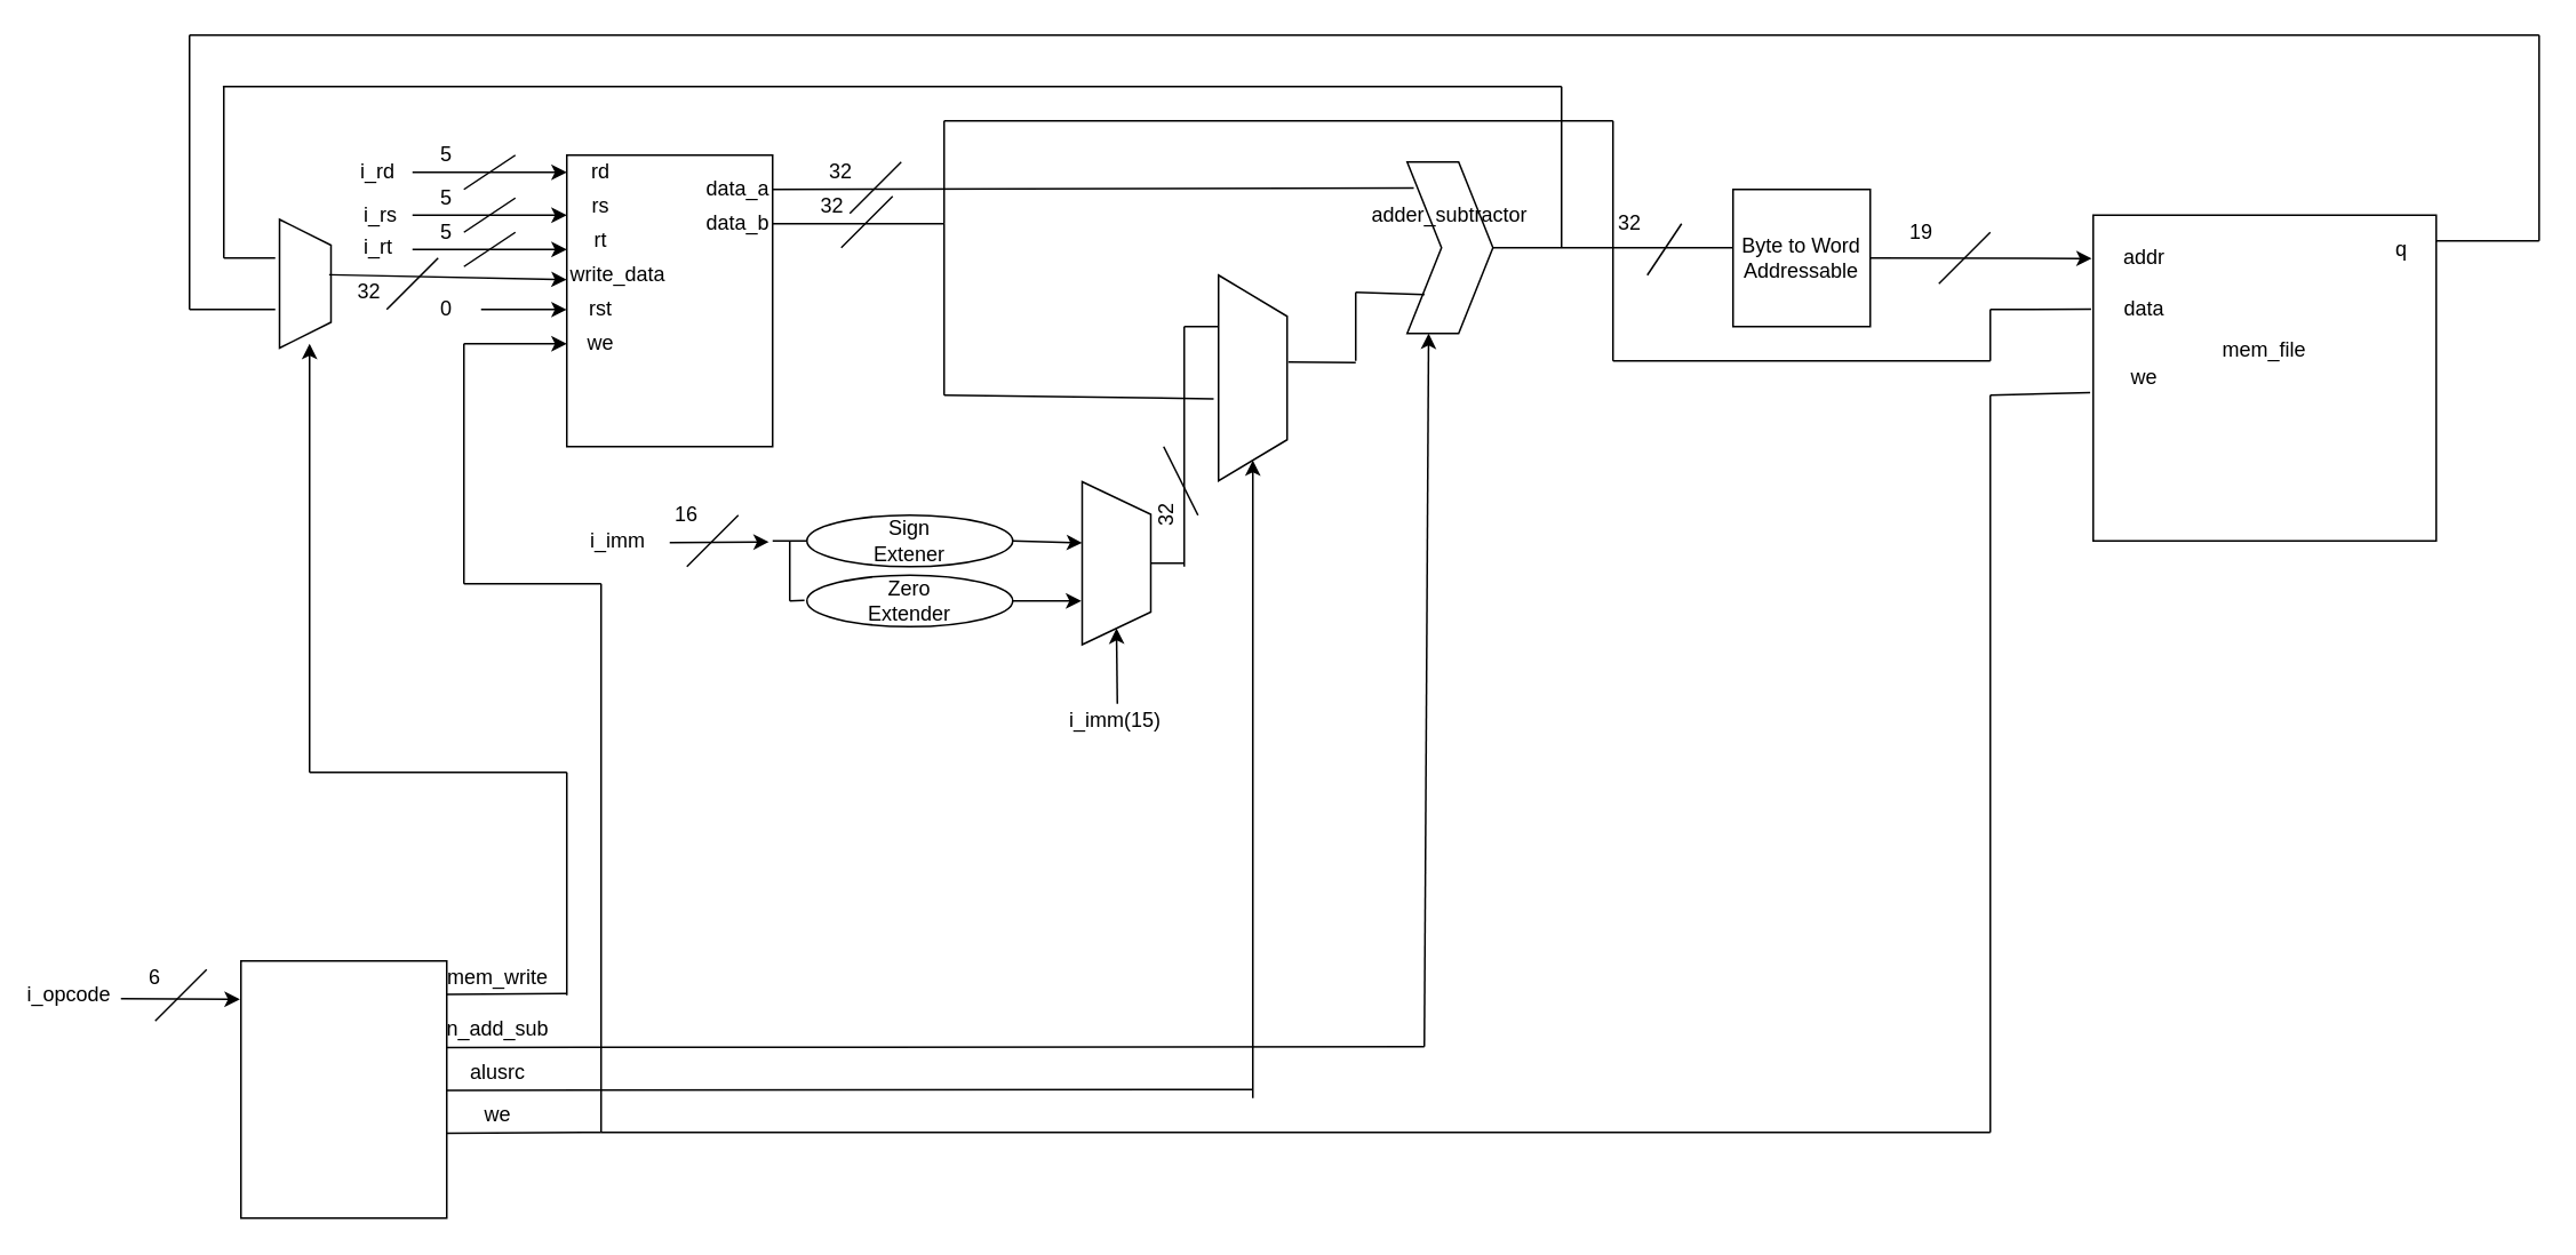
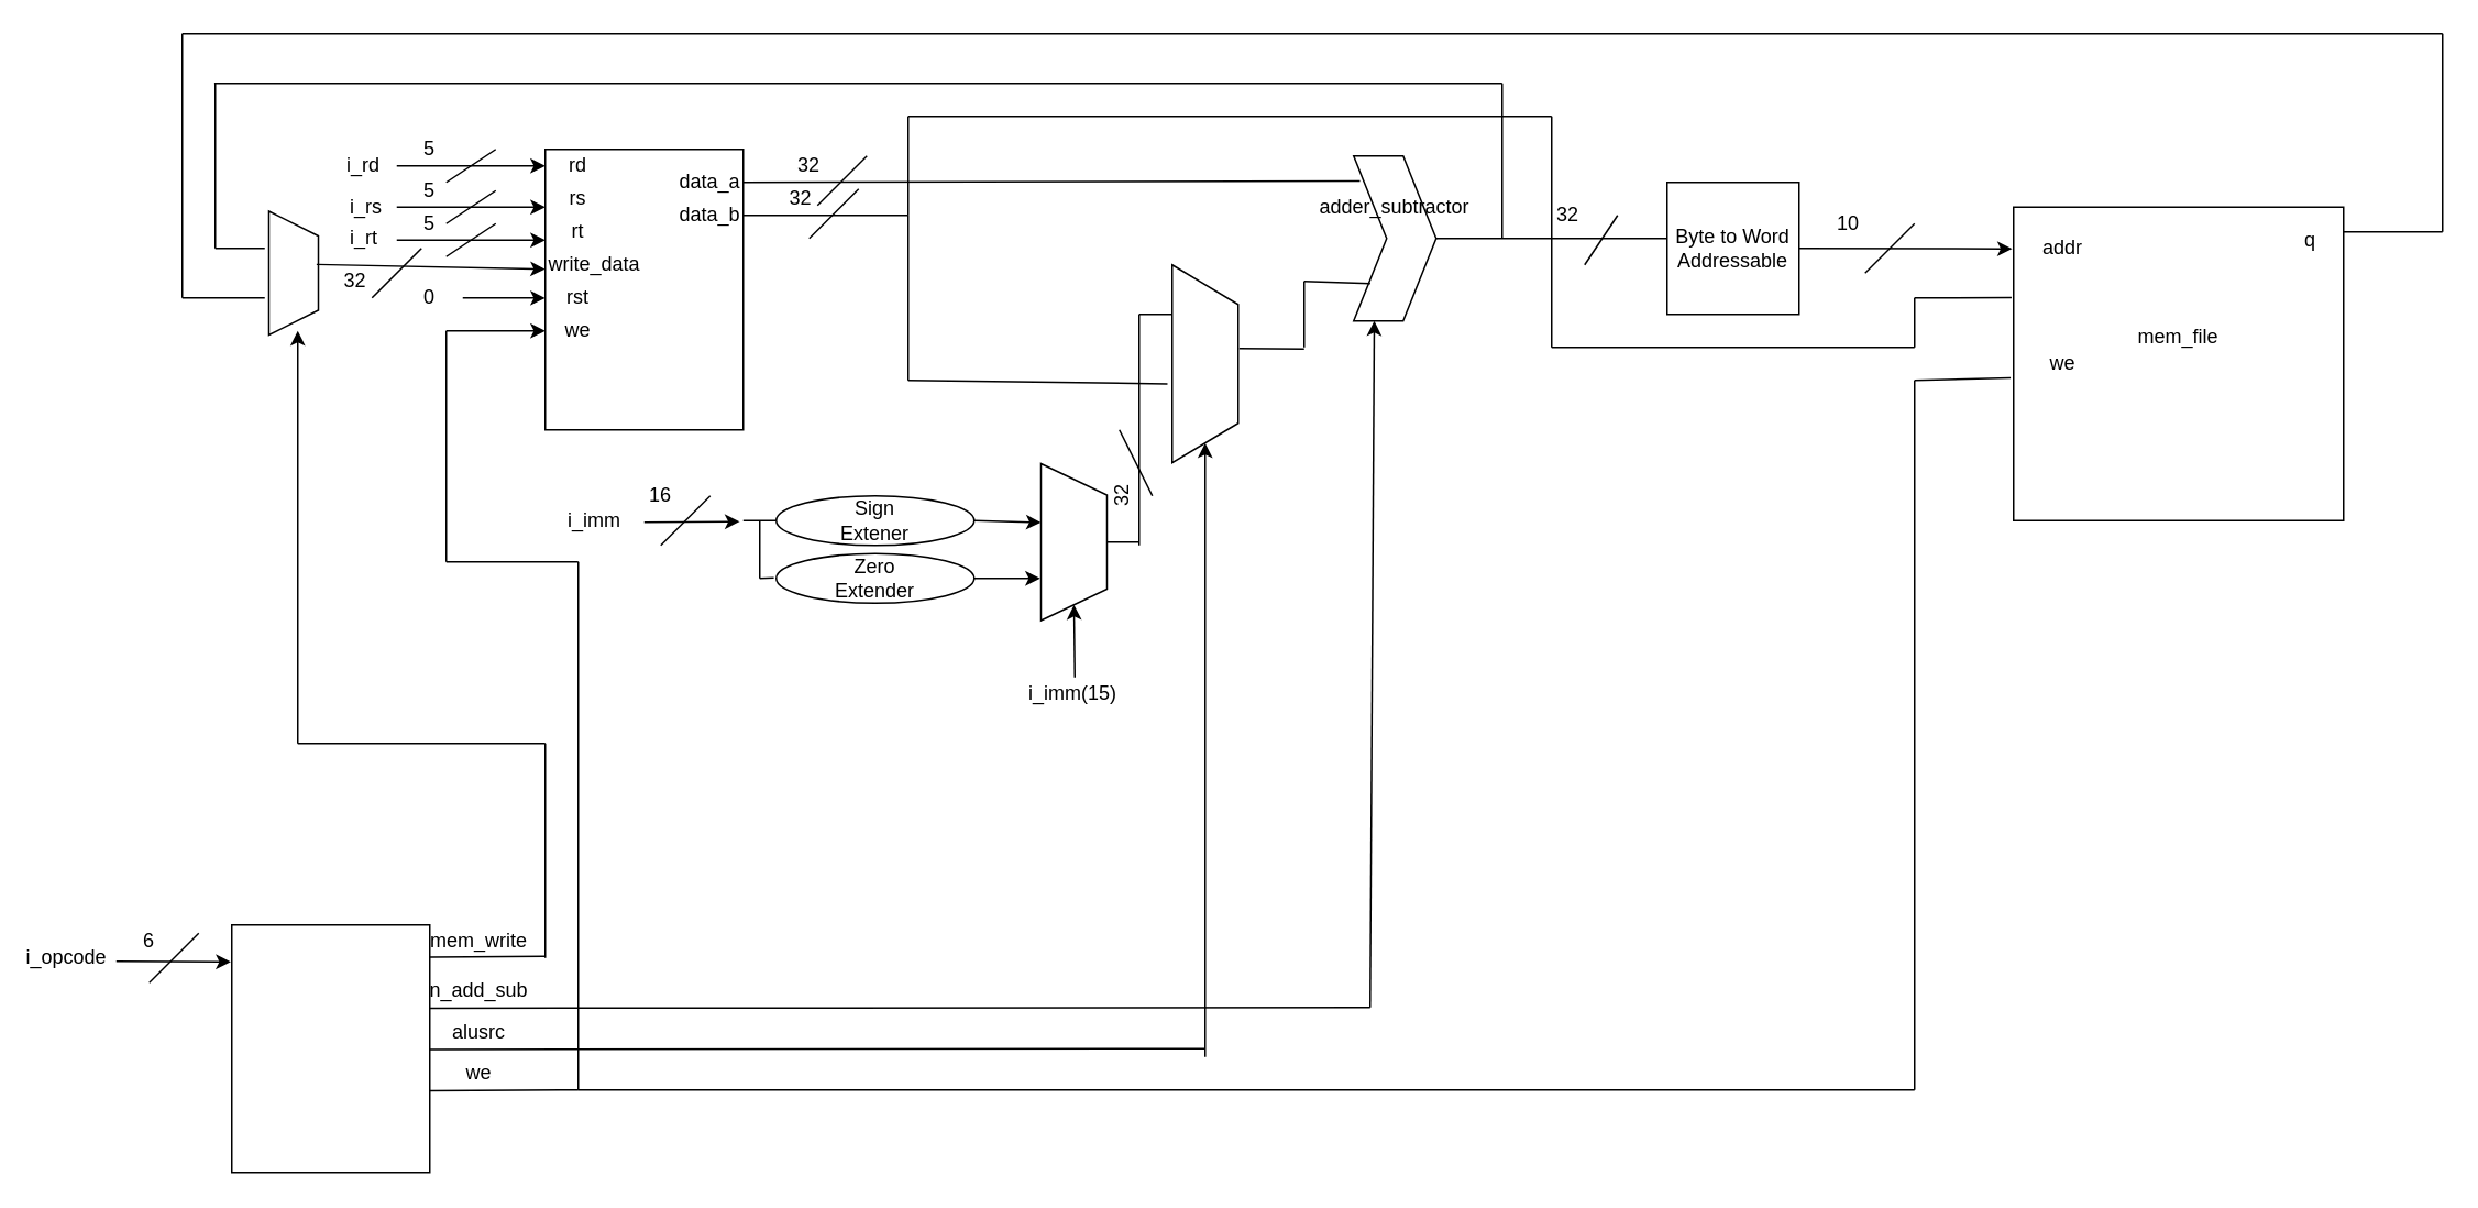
- <mxCell id="92" value="19" style="text;html=1;strokeColor=none;fillColor=none;align=center;verticalAlign=middle;whiteSpace=wrap;rounded=0;" vertex="1" parent="1"><mxGeometry x="1100" y="125" width="40" height="20" as="geometry" /></mxCell>
+ <mxCell id="92" value="10" style="text;html=1;strokeColor=none;fillColor=none;align=center;verticalAlign=middle;whiteSpace=wrap;rounded=0;" vertex="1" parent="1"><mxGeometry x="1100" y="125" width="40" height="20" as="geometry" /></mxCell>
- <mxCell id="82" value="data" style="text;html=1;strokeColor=none;fillColor=none;align=center;verticalAlign=middle;whiteSpace=wrap;rounded=0;" parent="1" vertex="1"><mxGeometry x="1230" y="170" width="40" height="20" as="geometry" /></mxCell>
